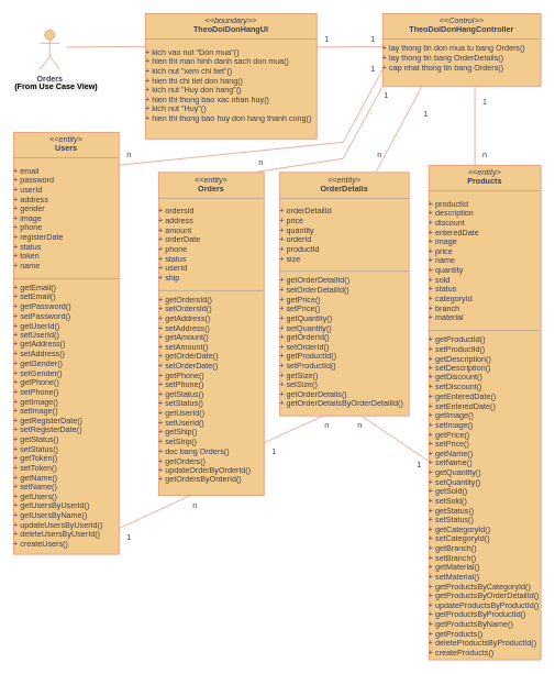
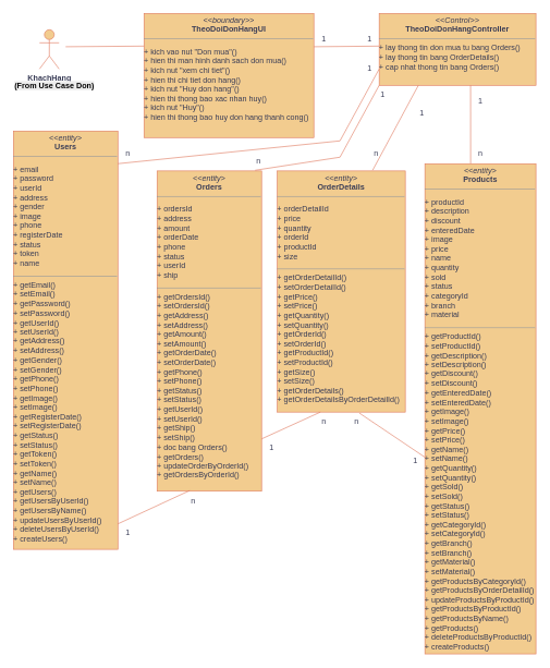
- <mxCell id="5" value="&lt;b&gt;Orders&lt;/b&gt;" style="shape=umlActor;verticalLabelPosition=bottom;verticalAlign=top;html=1;outlineConnect=0;textShadow=0;labelBorderColor=none;labelBackgroundColor=none;fillColor=#F2CC8F;strokeColor=#E07A5F;fontColor=#393C56;" vertex="1" parent="1"><mxGeometry x="60" y="45" width="30" height="60" as="geometry" /></mxCell>
+ <mxCell id="5" value="&lt;b&gt;KhachHang&lt;/b&gt;" style="shape=umlActor;verticalLabelPosition=bottom;verticalAlign=top;html=1;outlineConnect=0;textShadow=0;labelBorderColor=none;labelBackgroundColor=none;fillColor=#F2CC8F;strokeColor=#E07A5F;fontColor=#393C56;" vertex="1" parent="1"><mxGeometry x="60" y="45" width="30" height="60" as="geometry" /></mxCell>
- <mxCell id="10" value="&lt;b style=&quot;forced-color-adjust: none; color: rgb(0, 0, 0); font-family: Helvetica; font-size: 12px; font-style: normal; font-variant-ligatures: normal; font-variant-caps: normal; letter-spacing: normal; orphans: 2; text-align: center; text-indent: 0px; text-transform: none; widows: 2; word-spacing: 0px; -webkit-text-stroke-width: 0px; white-space: nowrap; background-color: rgb(236, 236, 236); text-decoration-thickness: initial; text-decoration-style: initial; text-decoration-color: initial;&quot;&gt;(From Use Case View)&lt;/b&gt;" style="text;whiteSpace=wrap;html=1;labelBackgroundColor=none;fontColor=#393C56;" vertex="1" parent="1"><mxGeometry x="20" y="117" width="160" height="40" as="geometry" /></mxCell>
+ <mxCell id="10" value="&lt;b style=&quot;forced-color-adjust: none; color: rgb(0, 0, 0); font-family: Helvetica; font-size: 12px; font-style: normal; font-variant-ligatures: normal; font-variant-caps: normal; letter-spacing: normal; orphans: 2; text-align: center; text-indent: 0px; text-transform: none; widows: 2; word-spacing: 0px; -webkit-text-stroke-width: 0px; white-space: nowrap; background-color: rgb(236, 236, 236); text-decoration-thickness: initial; text-decoration-style: initial; text-decoration-color: initial;&quot;&gt;(From Use Case Don)&lt;/b&gt;" style="text;whiteSpace=wrap;html=1;labelBackgroundColor=none;fontColor=#393C56;" vertex="1" parent="1"><mxGeometry x="20" y="117" width="160" height="40" as="geometry" /></mxCell>
